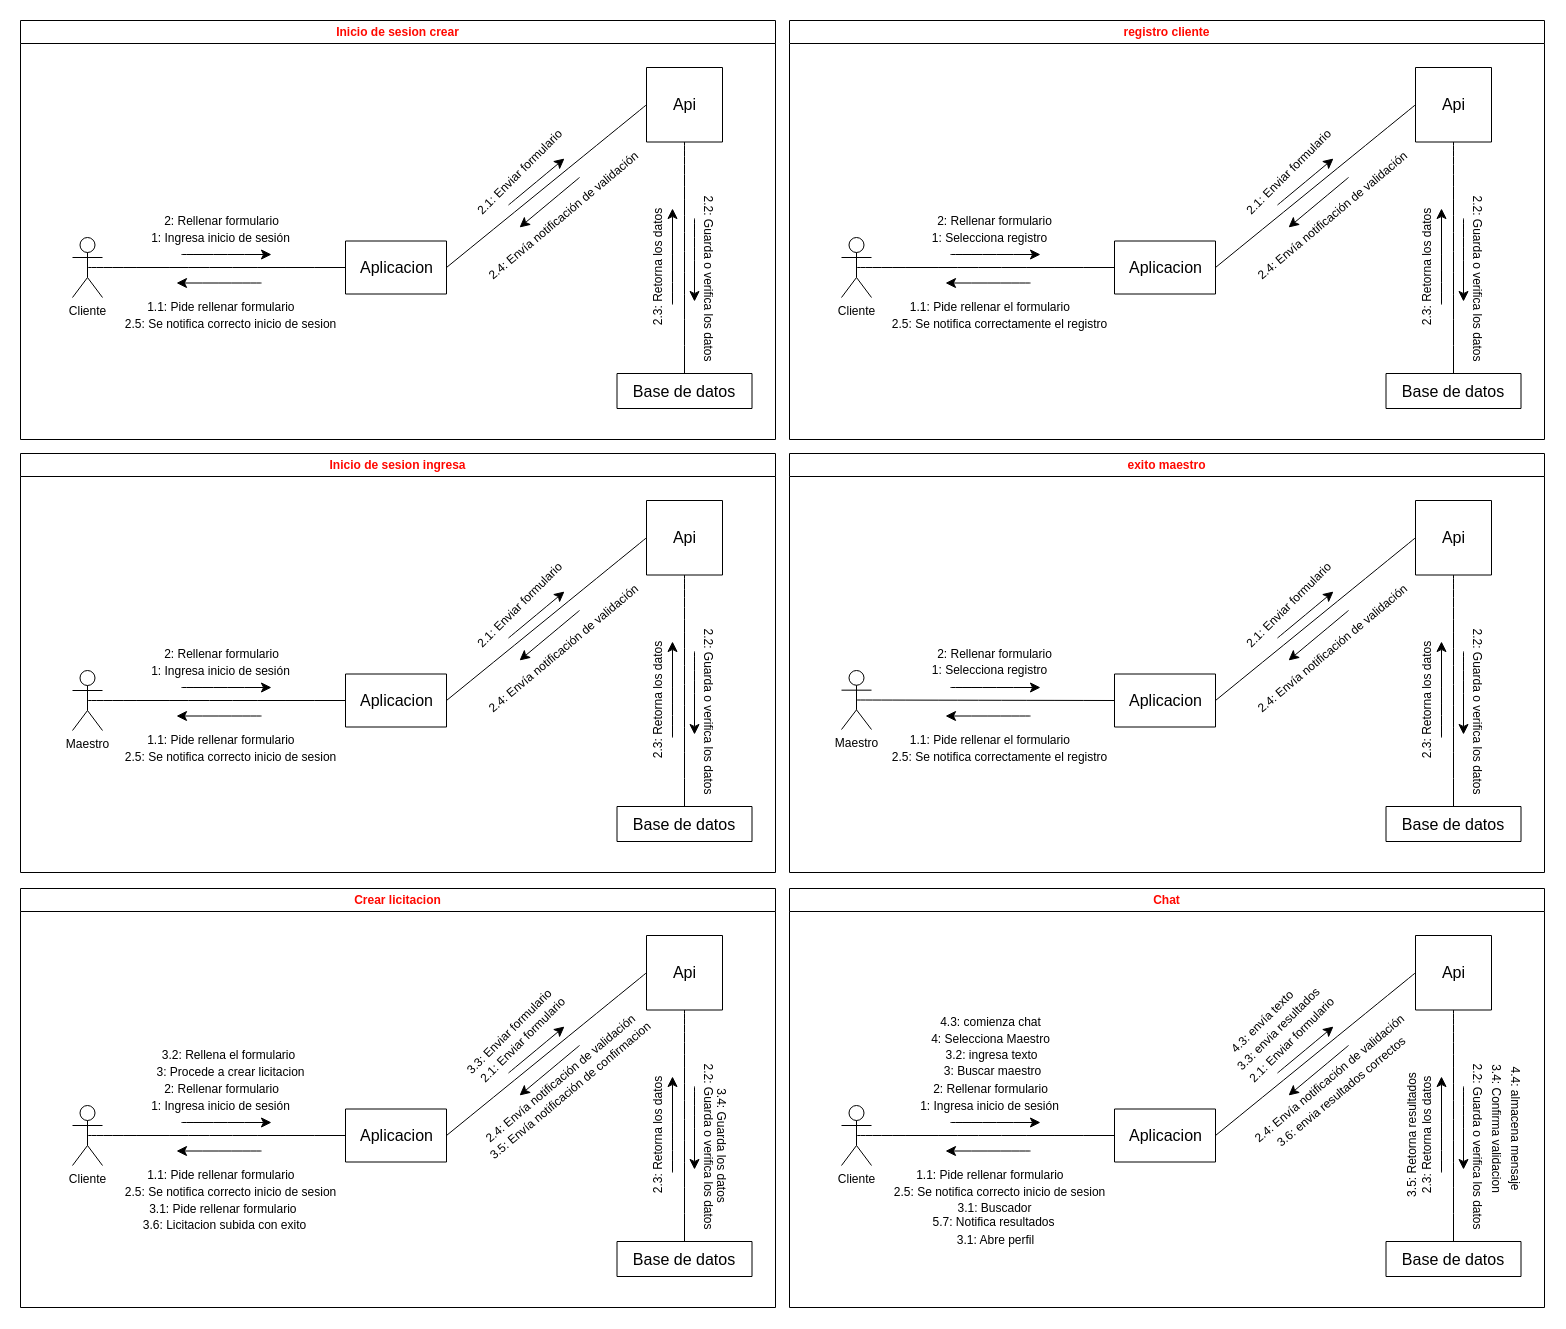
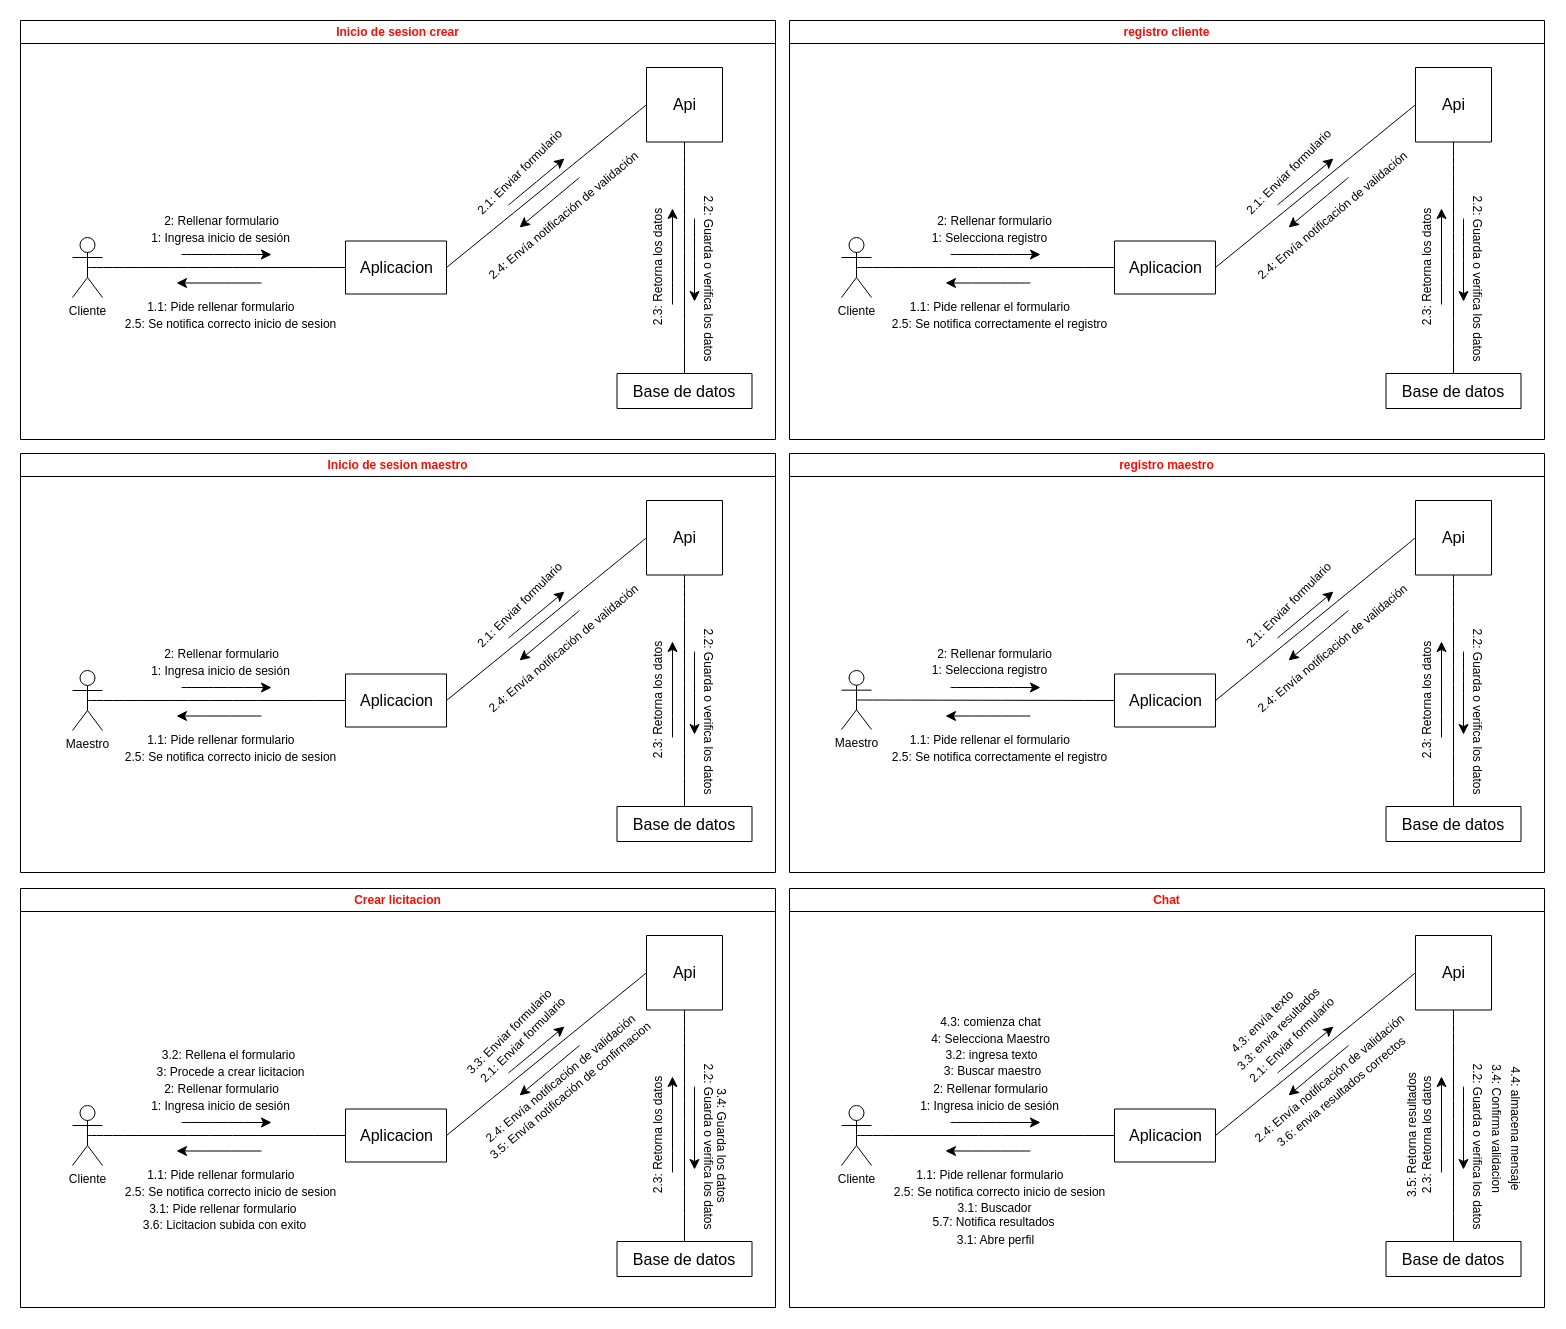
- <mxCell id="27" value="&lt;font color=&quot;#ff0800&quot;&gt;Inicio de sesion ingresa&lt;/font&gt;" style="swimlane;whiteSpace=wrap;html=1;" vertex="1" parent="1"><mxGeometry x="20" y="453" width="755" height="419" as="geometry" /></mxCell>
+ <mxCell id="27" value="&lt;font color=&quot;#ff0800&quot;&gt;Inicio de sesion maestro&lt;/font&gt;" style="swimlane;whiteSpace=wrap;html=1;" vertex="1" parent="1"><mxGeometry x="20" y="453" width="755" height="419" as="geometry" /></mxCell>
- <mxCell id="77" value="&lt;font color=&quot;#ff0800&quot;&gt;exito&amp;nbsp;&lt;/font&gt;&lt;span style=&quot;color: rgb(255, 8, 0); background-color: initial;&quot;&gt;maestro&lt;/span&gt;" style="swimlane;whiteSpace=wrap;html=1;" vertex="1" parent="1"><mxGeometry x="789" y="453" width="755" height="419" as="geometry" /></mxCell>
+ <mxCell id="77" value="&lt;font color=&quot;#ff0800&quot;&gt;registro&amp;nbsp;&lt;/font&gt;&lt;span style=&quot;color: rgb(255, 8, 0); background-color: initial;&quot;&gt;maestro&lt;/span&gt;" style="swimlane;whiteSpace=wrap;html=1;" vertex="1" parent="1"><mxGeometry x="789" y="453" width="755" height="419" as="geometry" /></mxCell>
